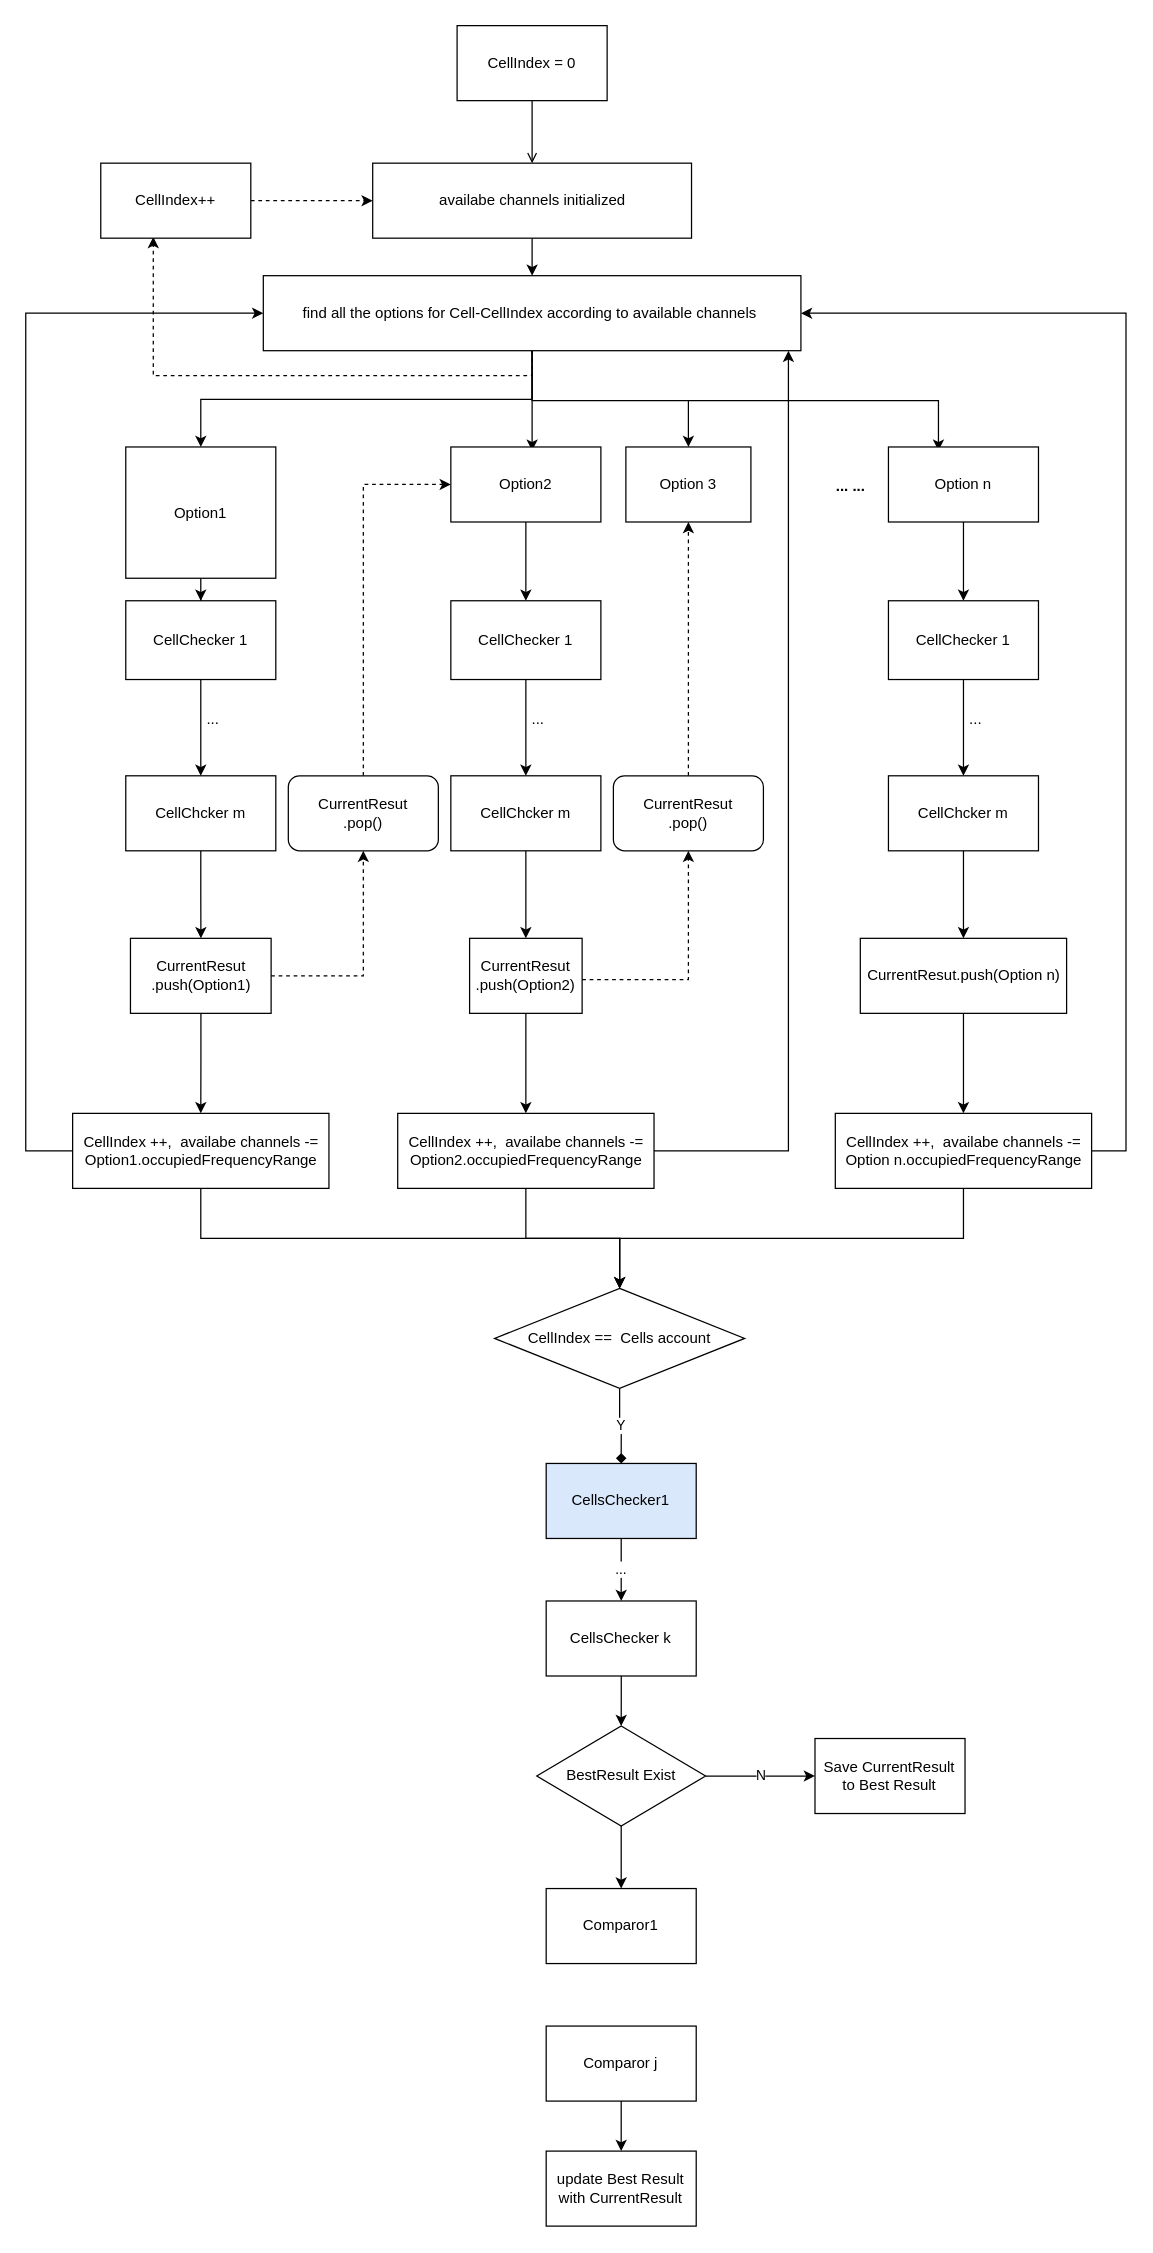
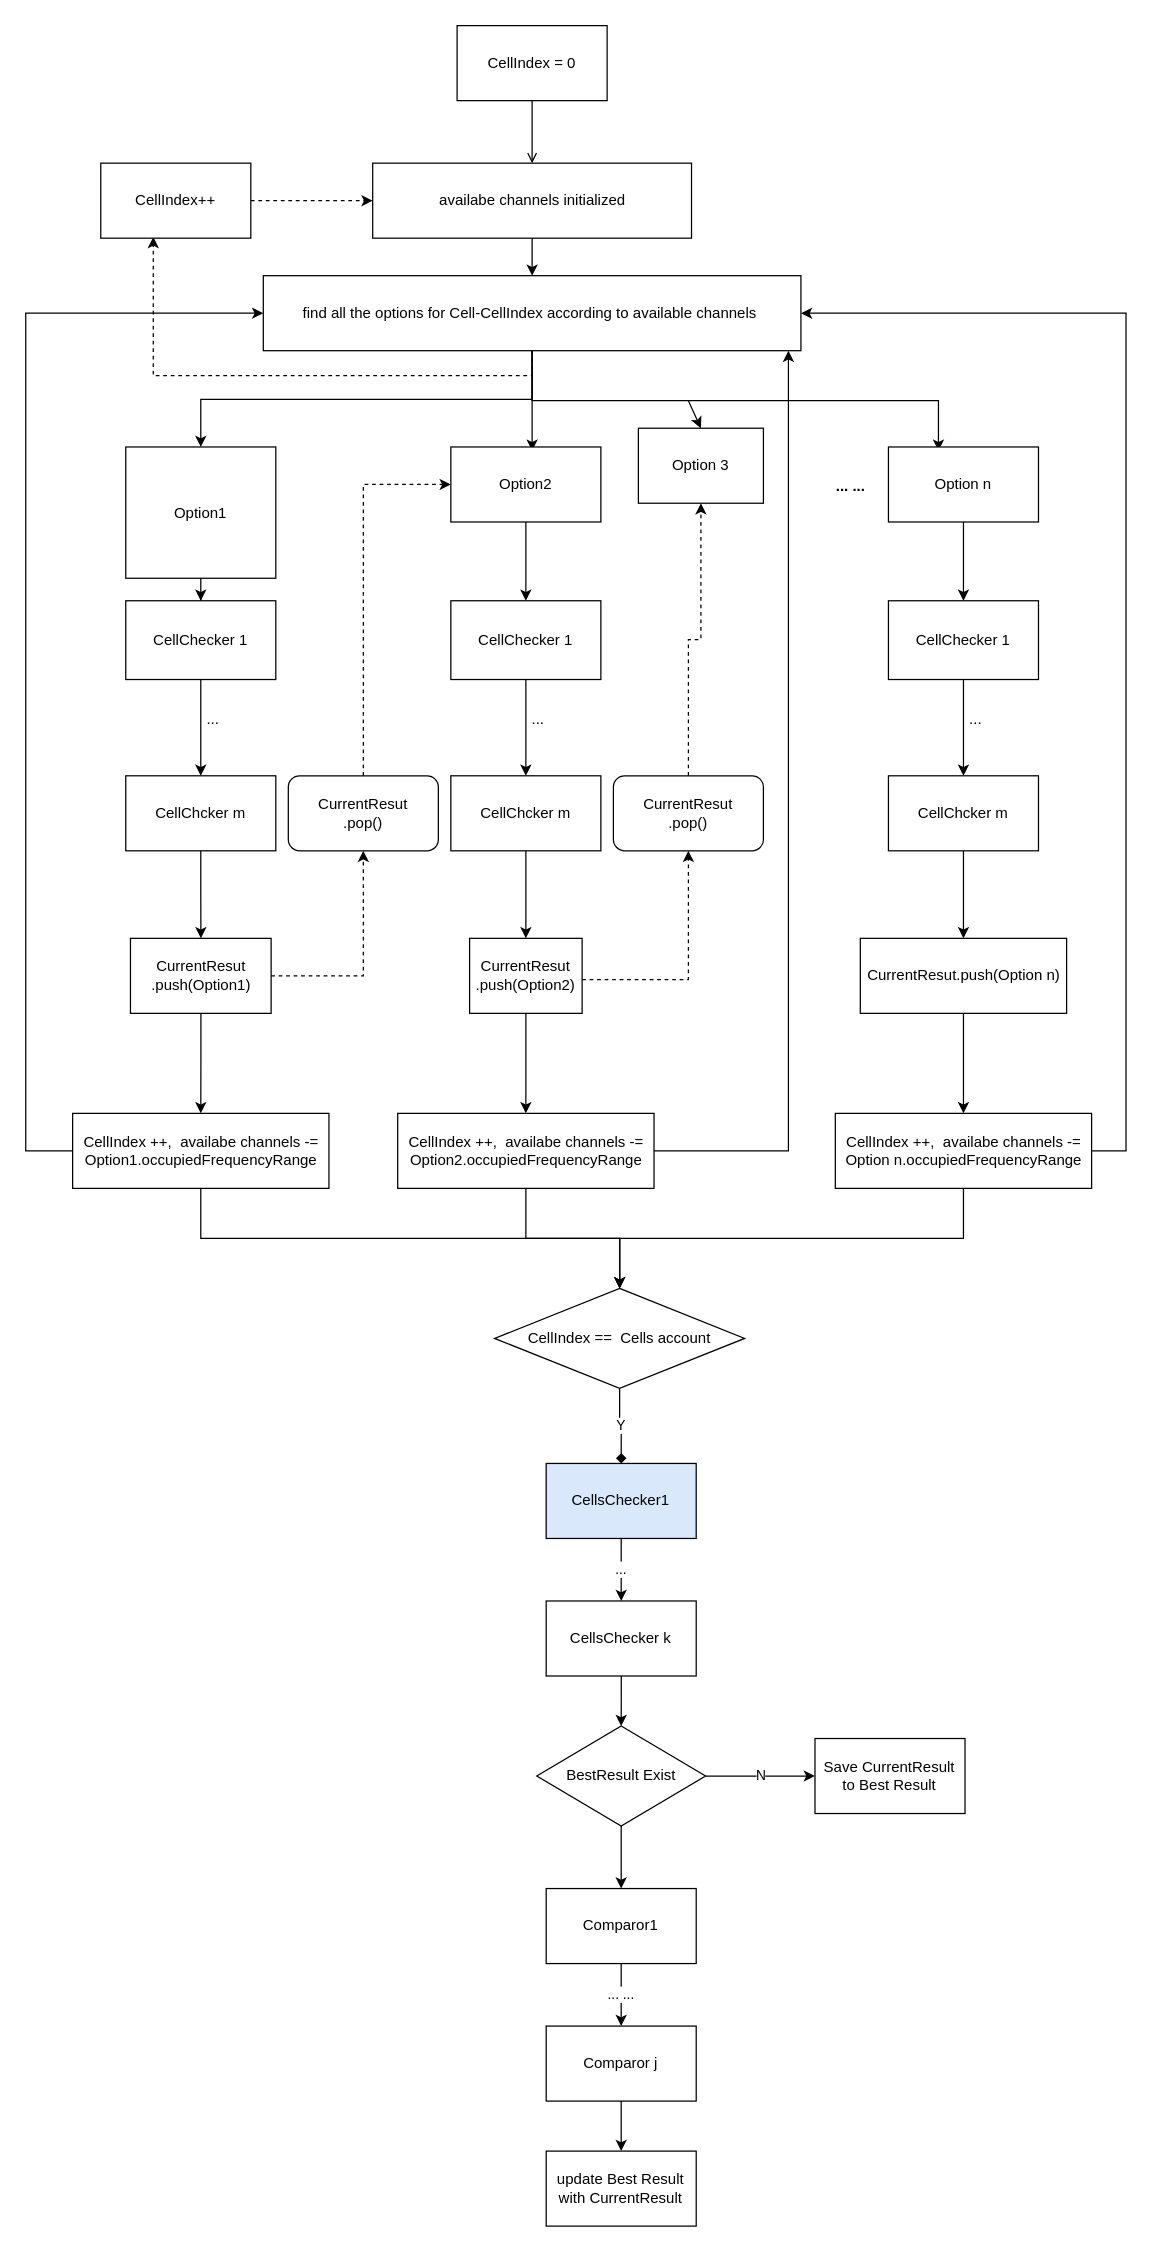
- <mxCell id="67" value="Option 3" style="rounded=0;whiteSpace=wrap;html=1;" vertex="1" parent="1"><mxGeometry x="500" y="357" width="100" height="60" as="geometry" /></mxCell>
+ <mxCell id="67" value="Option 3" style="rounded=0;whiteSpace=wrap;html=1;" vertex="1" parent="1"><mxGeometry x="510" y="342" width="100" height="60" as="geometry" /></mxCell>
+ <mxCell id="57" value="... ..." style="edgeStyle=orthogonalEdgeStyle;rounded=0;orthogonalLoop=1;jettySize=auto;html=1;" edge="1" parent="1" source="58" target="60"><mxGeometry relative="1" as="geometry" /></mxCell>
